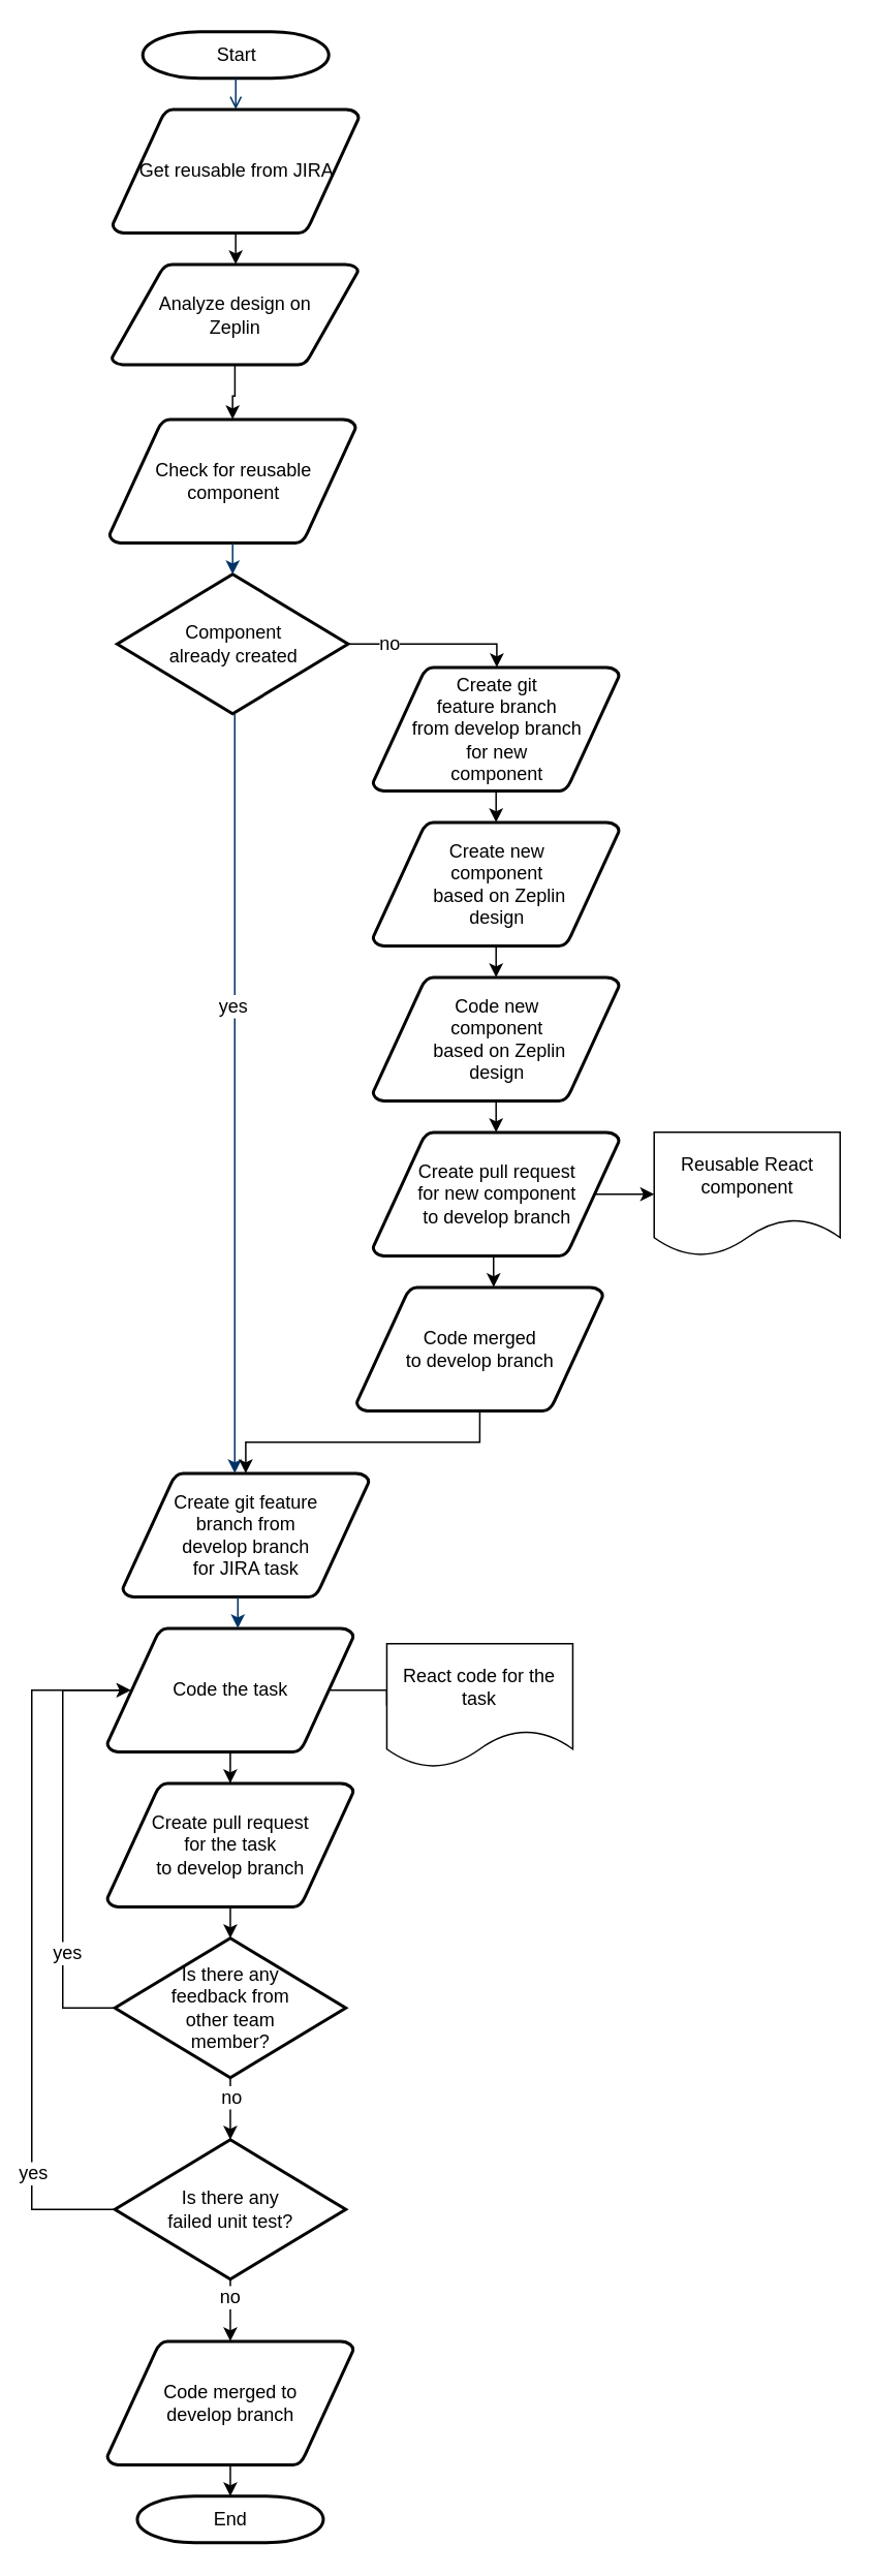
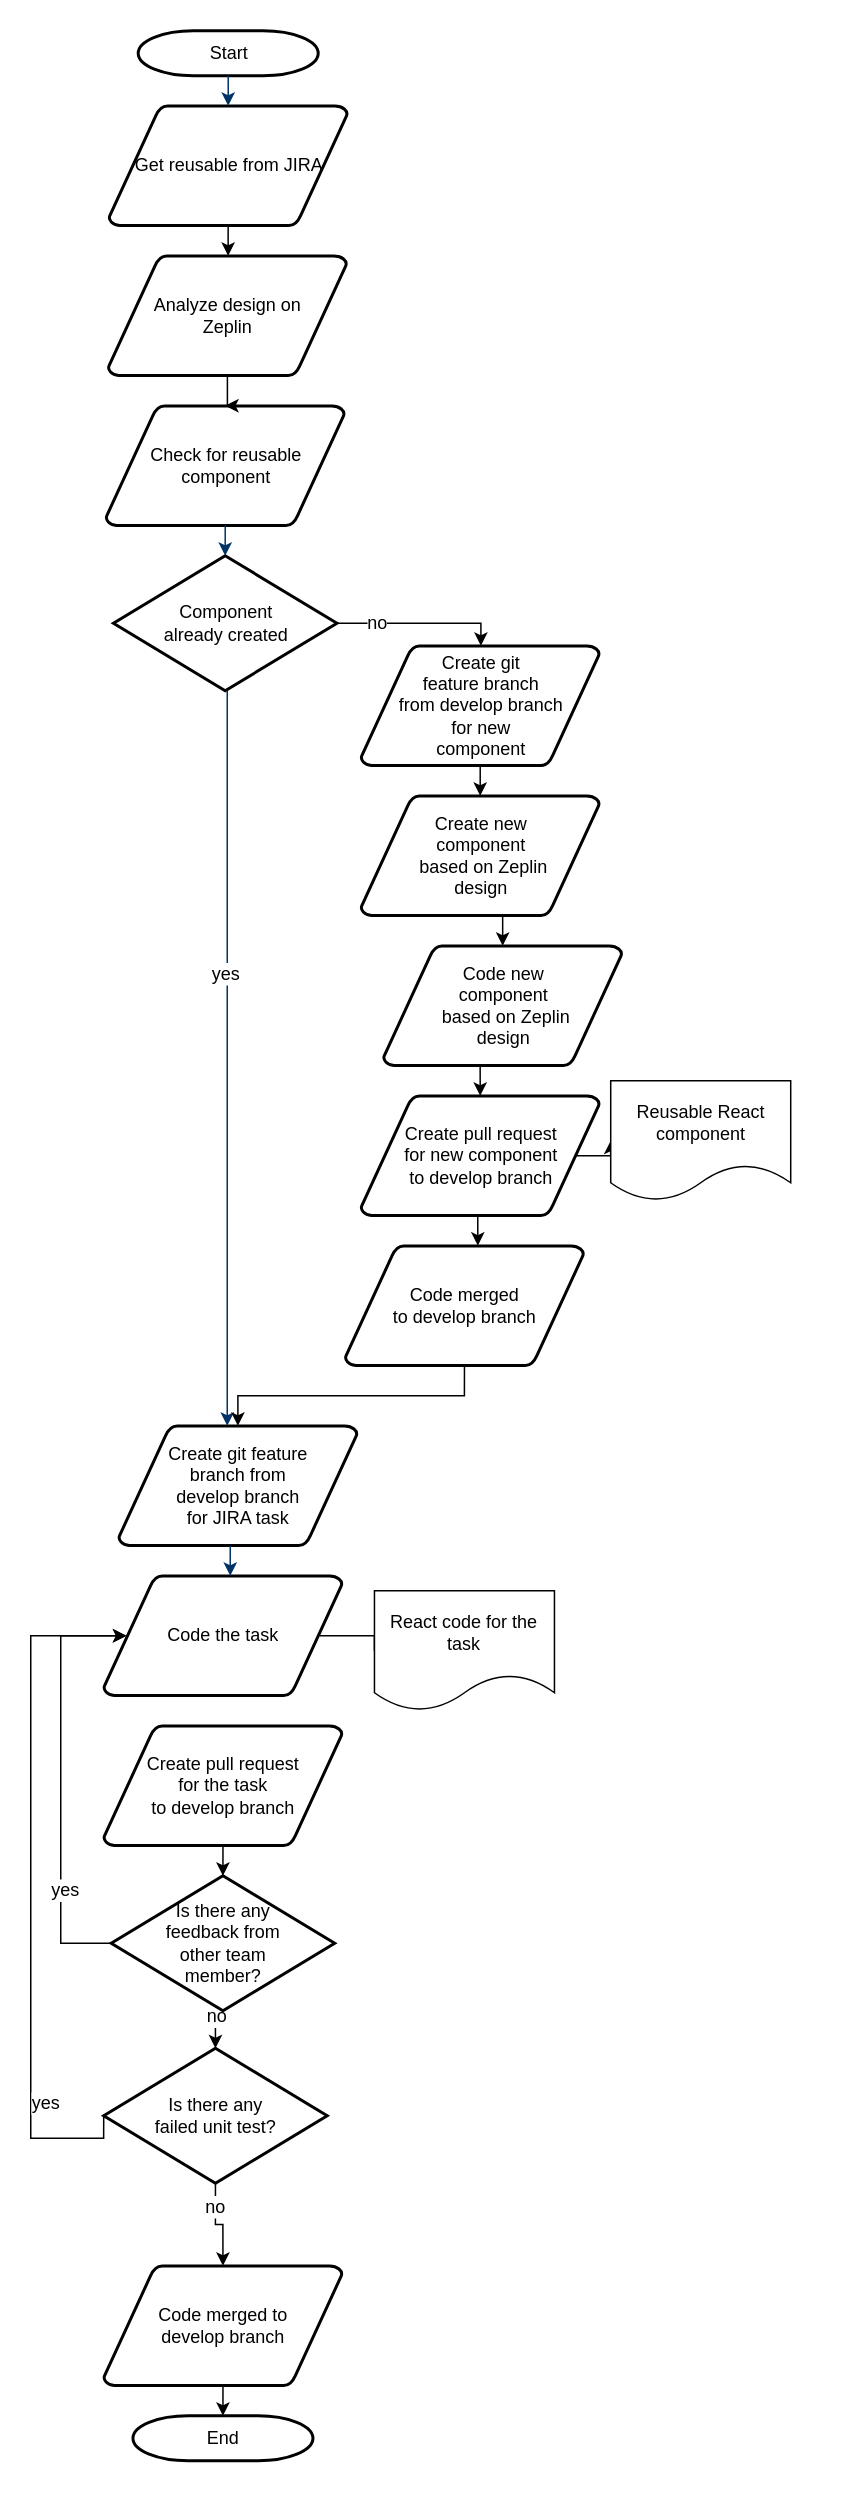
- <mxCell id="10" style="fontStyle=1;strokeColor=#003366;strokeWidth=1;html=1;endArrow=open;" parent="1" source="2" target="4" edge="1"><mxGeometry relative="1" as="geometry" /></mxCell>
+ <mxCell id="10" style="fontStyle=1;strokeColor=#003366;strokeWidth=1;html=1;" parent="1" source="2" target="4" edge="1"><mxGeometry relative="1" as="geometry" /></mxCell>
- <mxCell id="19" value="Analyze design on&lt;br&gt;Zeplin" style="shape=mxgraph.flowchart.data;strokeWidth=2;gradientColor=none;gradientDirection=north;fontStyle=0;html=1;" vertex="1" parent="1"><mxGeometry x="71.64" y="170" width="159" height="65" as="geometry" /></mxCell>
+ <mxCell id="19" value="Analyze design on&lt;br&gt;Zeplin" style="shape=mxgraph.flowchart.data;strokeWidth=2;gradientColor=none;gradientDirection=north;fontStyle=0;html=1;" vertex="1" parent="1"><mxGeometry x="71.64" y="170" width="159" height="80" as="geometry" /></mxCell>
- <mxCell id="25" value="&lt;div&gt;Code new&lt;/div&gt;&lt;div&gt;component&lt;br&gt;&lt;/div&gt;&lt;div&gt;&amp;nbsp;based on Zeplin&lt;/div&gt;&lt;div&gt;design&lt;br&gt;&lt;/div&gt;" style="shape=mxgraph.flowchart.data;strokeWidth=2;gradientColor=none;gradientDirection=north;fontStyle=0;html=1;" vertex="1" parent="1"><mxGeometry x="240.14" y="630" width="159" height="80" as="geometry" /></mxCell>
+ <mxCell id="25" value="&lt;div&gt;Code new&lt;/div&gt;&lt;div&gt;component&lt;br&gt;&lt;/div&gt;&lt;div&gt;&amp;nbsp;based on Zeplin&lt;/div&gt;&lt;div&gt;design&lt;br&gt;&lt;/div&gt;" style="shape=mxgraph.flowchart.data;strokeWidth=2;gradientColor=none;gradientDirection=north;fontStyle=0;html=1;" vertex="1" parent="1"><mxGeometry x="255.14" y="630" width="159" height="80" as="geometry" /></mxCell>
- <mxCell id="29" value="Reusable React component" style="shape=document;whiteSpace=wrap;html=1;boundedLbl=1;" vertex="1" parent="1"><mxGeometry x="421.64" y="730" width="120" height="80" as="geometry" /></mxCell>
+ <mxCell id="29" value="Reusable React component" style="shape=document;whiteSpace=wrap;html=1;boundedLbl=1;" vertex="1" parent="1"><mxGeometry x="406.64" y="720" width="120" height="80" as="geometry" /></mxCell>
- <mxCell id="15" style="edgeStyle=orthogonalEdgeStyle;rounded=0;orthogonalLoop=1;jettySize=auto;html=1;exitX=0.5;exitY=1;exitDx=0;exitDy=0;exitPerimeter=0;" edge="1" parent="1" source="16" target="32"><mxGeometry relative="1" as="geometry" /></mxCell>
- <mxCell id="42" value="&lt;div&gt;Is there any&lt;/div&gt;&lt;div&gt;failed unit test?&lt;br&gt;&lt;/div&gt;" style="shape=mxgraph.flowchart.decision;strokeWidth=2;gradientColor=none;gradientDirection=north;fontStyle=0;html=1;" vertex="1" parent="1"><mxGeometry x="73.64" y="1380" width="149" height="90" as="geometry" /></mxCell>
+ <mxCell id="42" value="&lt;div&gt;Is there any&lt;/div&gt;&lt;div&gt;failed unit test?&lt;br&gt;&lt;/div&gt;" style="shape=mxgraph.flowchart.decision;strokeWidth=2;gradientColor=none;gradientDirection=north;fontStyle=0;html=1;" vertex="1" parent="1"><mxGeometry x="68.64" y="1365" width="149" height="90" as="geometry" /></mxCell>
